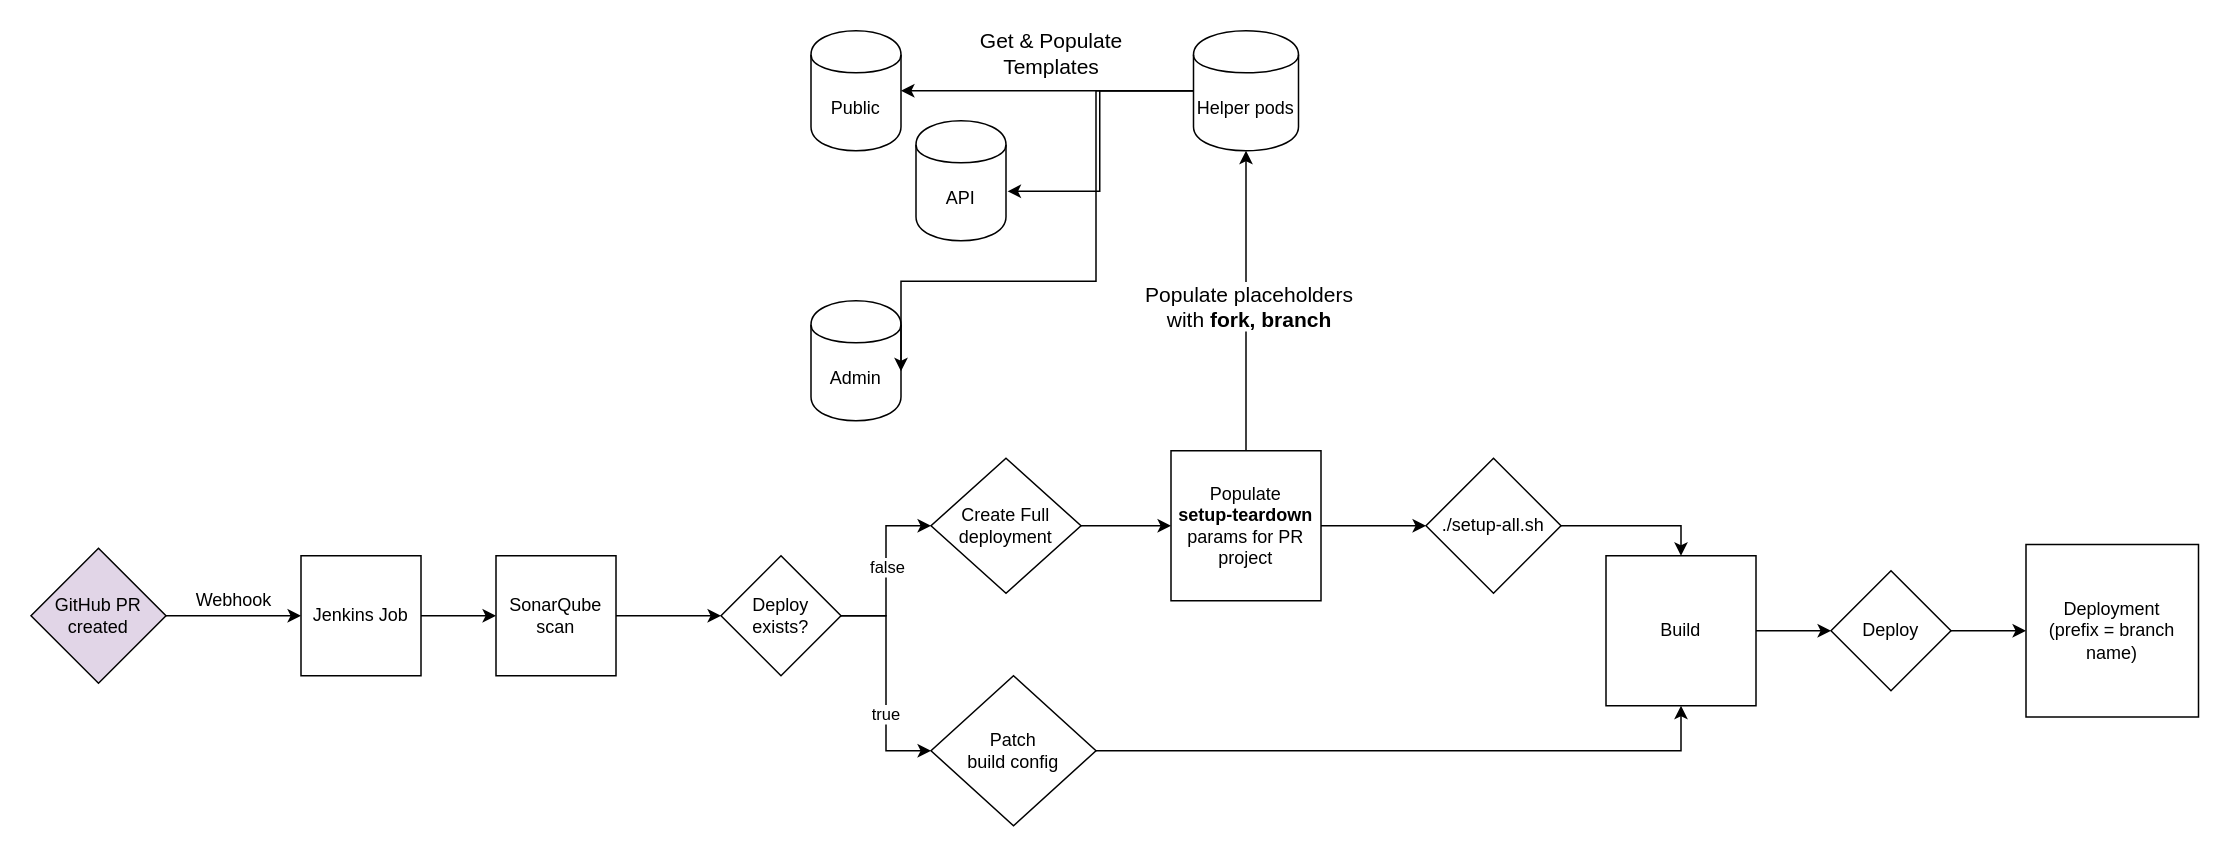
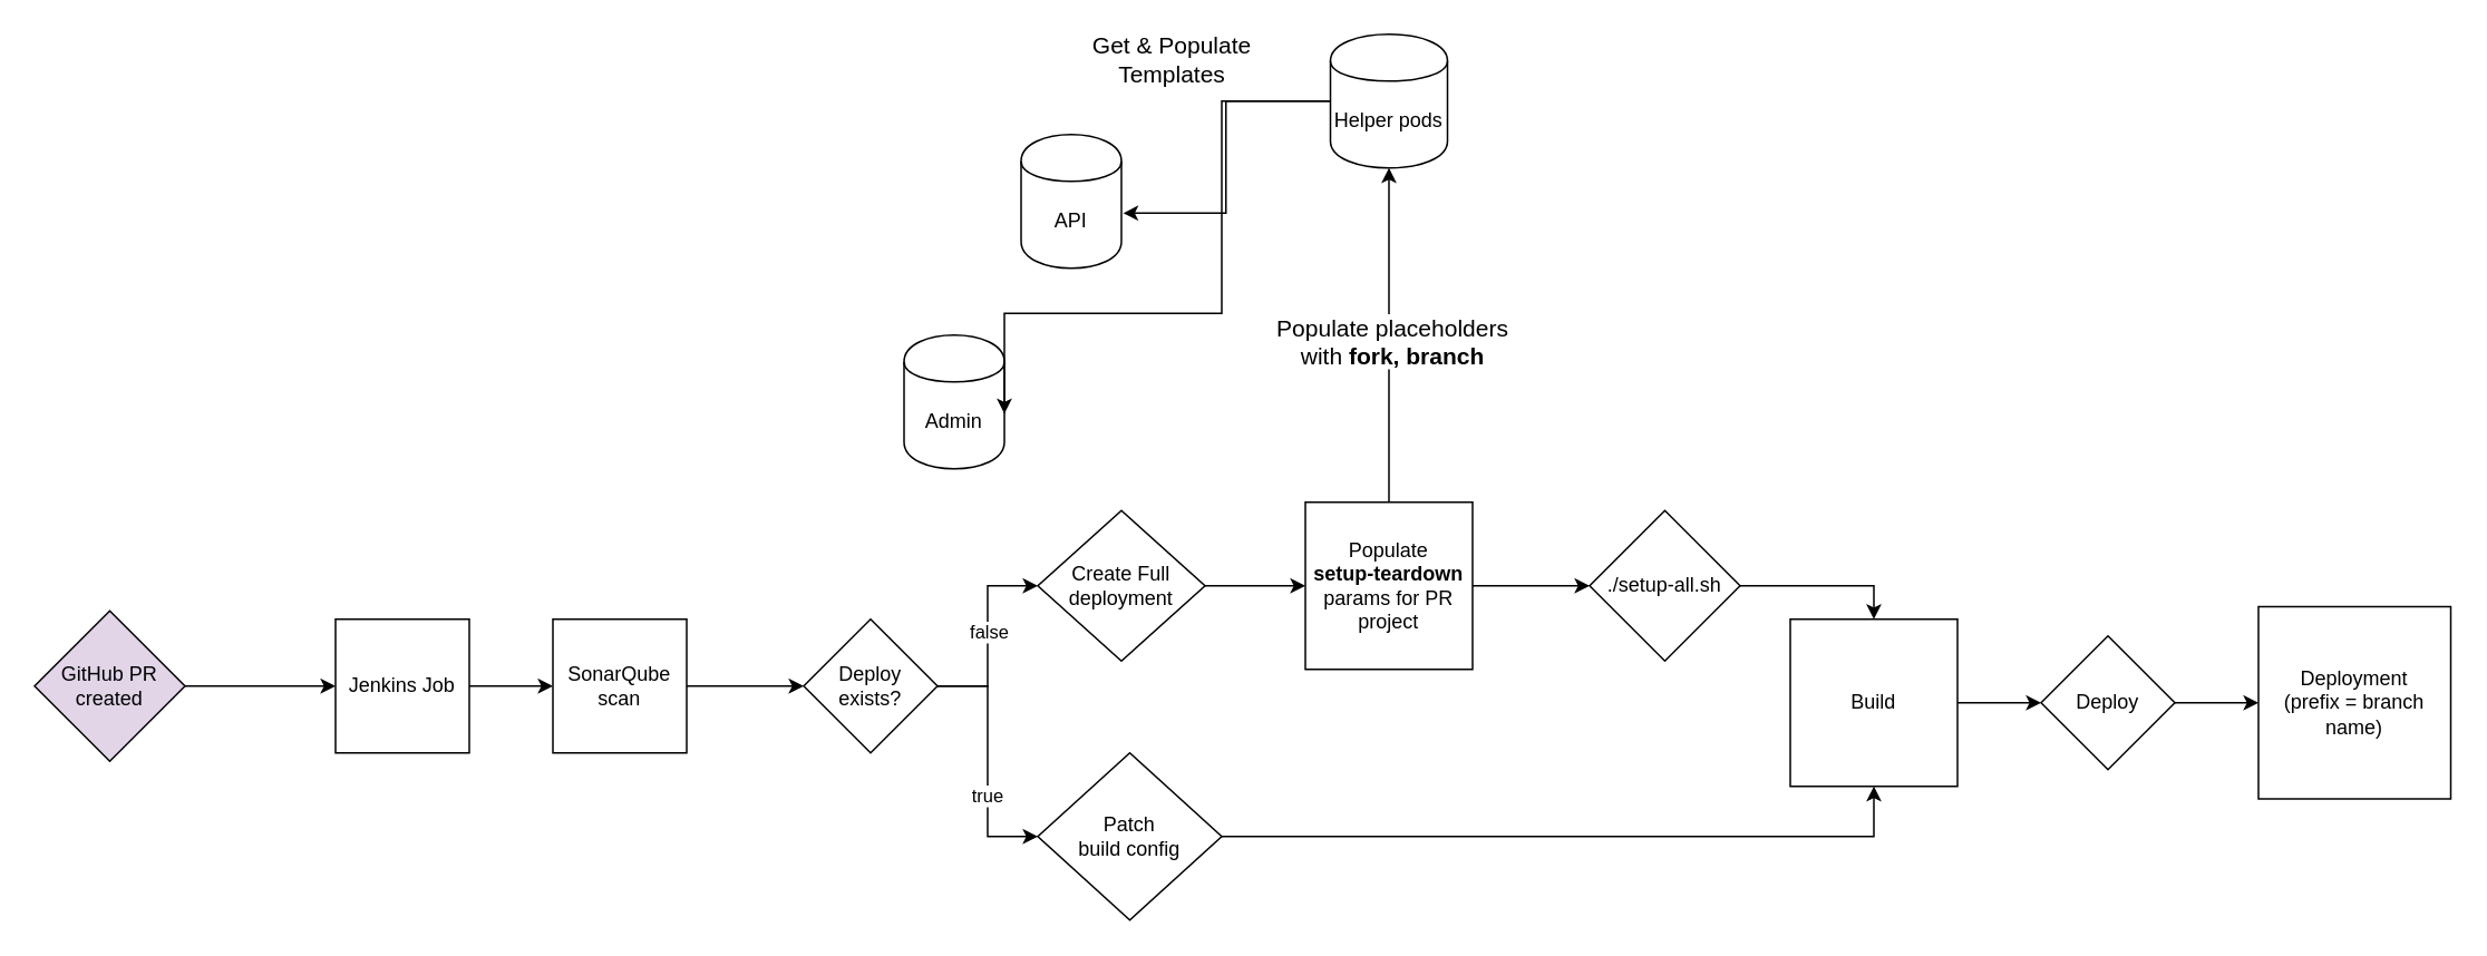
- <mxCell id="4" value="Public" style="shape=cylinder;whiteSpace=wrap;html=1;boundedLbl=1;backgroundOutline=1;" parent="1" vertex="1"><mxGeometry x="540" y="20" width="60" height="80" as="geometry" /></mxCell>
- <mxCell id="7" style="edgeStyle=orthogonalEdgeStyle;rounded=0;orthogonalLoop=1;jettySize=auto;html=1;entryX=1;entryY=0.5;entryDx=0;entryDy=0;" parent="1" source="10" target="4" edge="1"><mxGeometry relative="1" as="geometry" /></mxCell>
- <mxCell id="12" value="Webhook" style="text;html=1;align=center;verticalAlign=middle;resizable=0;points=[];autosize=1;" parent="1" vertex="1"><mxGeometry x="120" y="390" width="70" height="20" as="geometry" /></mxCell>
